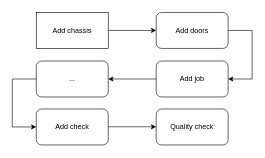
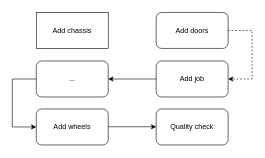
- <mxCell id="2" value="" style="endArrow=classic;html=1;rounded=0;exitX=1;exitY=0.5;exitDx=0;exitDy=0;" edge="1" parent="1" source="3" target="4"><mxGeometry width="50" height="50" relative="1" as="geometry"><mxPoint x="210" y="200" as="sourcePoint" /><mxPoint x="270" y="190" as="targetPoint" /></mxGeometry></mxCell>
- <mxCell id="6" value="" style="endArrow=classic;html=1;rounded=0;exitX=1;exitY=0.5;exitDx=0;exitDy=0;entryX=1;entryY=0.5;entryDx=0;entryDy=0;" edge="1" parent="1" source="4" target="5"><mxGeometry width="50" height="50" relative="1" as="geometry"><mxPoint x="250" y="240" as="sourcePoint" /><mxPoint x="300" y="190" as="targetPoint" /><Array as="points"><mxPoint x="420" y="50" /><mxPoint x="420" y="131" /></Array></mxGeometry></mxCell>
+ <mxCell id="6" value="" style="endArrow=classic;html=1;rounded=0;exitX=1;exitY=0.5;exitDx=0;exitDy=0;entryX=1;entryY=0.5;entryDx=0;entryDy=0;dashed=1;" edge="1" parent="1" source="4" target="5"><mxGeometry width="50" height="50" relative="1" as="geometry"><mxPoint x="250" y="240" as="sourcePoint" /><mxPoint x="300" y="190" as="targetPoint" /><Array as="points"><mxPoint x="420" y="50" /><mxPoint x="420" y="131" /></Array></mxGeometry></mxCell>
- <mxCell id="11" value="Add check" style="whiteSpace=wrap;html=1;rounded=1;" vertex="1" parent="1"><mxGeometry x="60" y="181" width="120" height="60" as="geometry" /></mxCell>
+ <mxCell id="11" value="Add wheels" style="whiteSpace=wrap;html=1;rounded=1;" vertex="1" parent="1"><mxGeometry x="60" y="181" width="120" height="60" as="geometry" /></mxCell>
